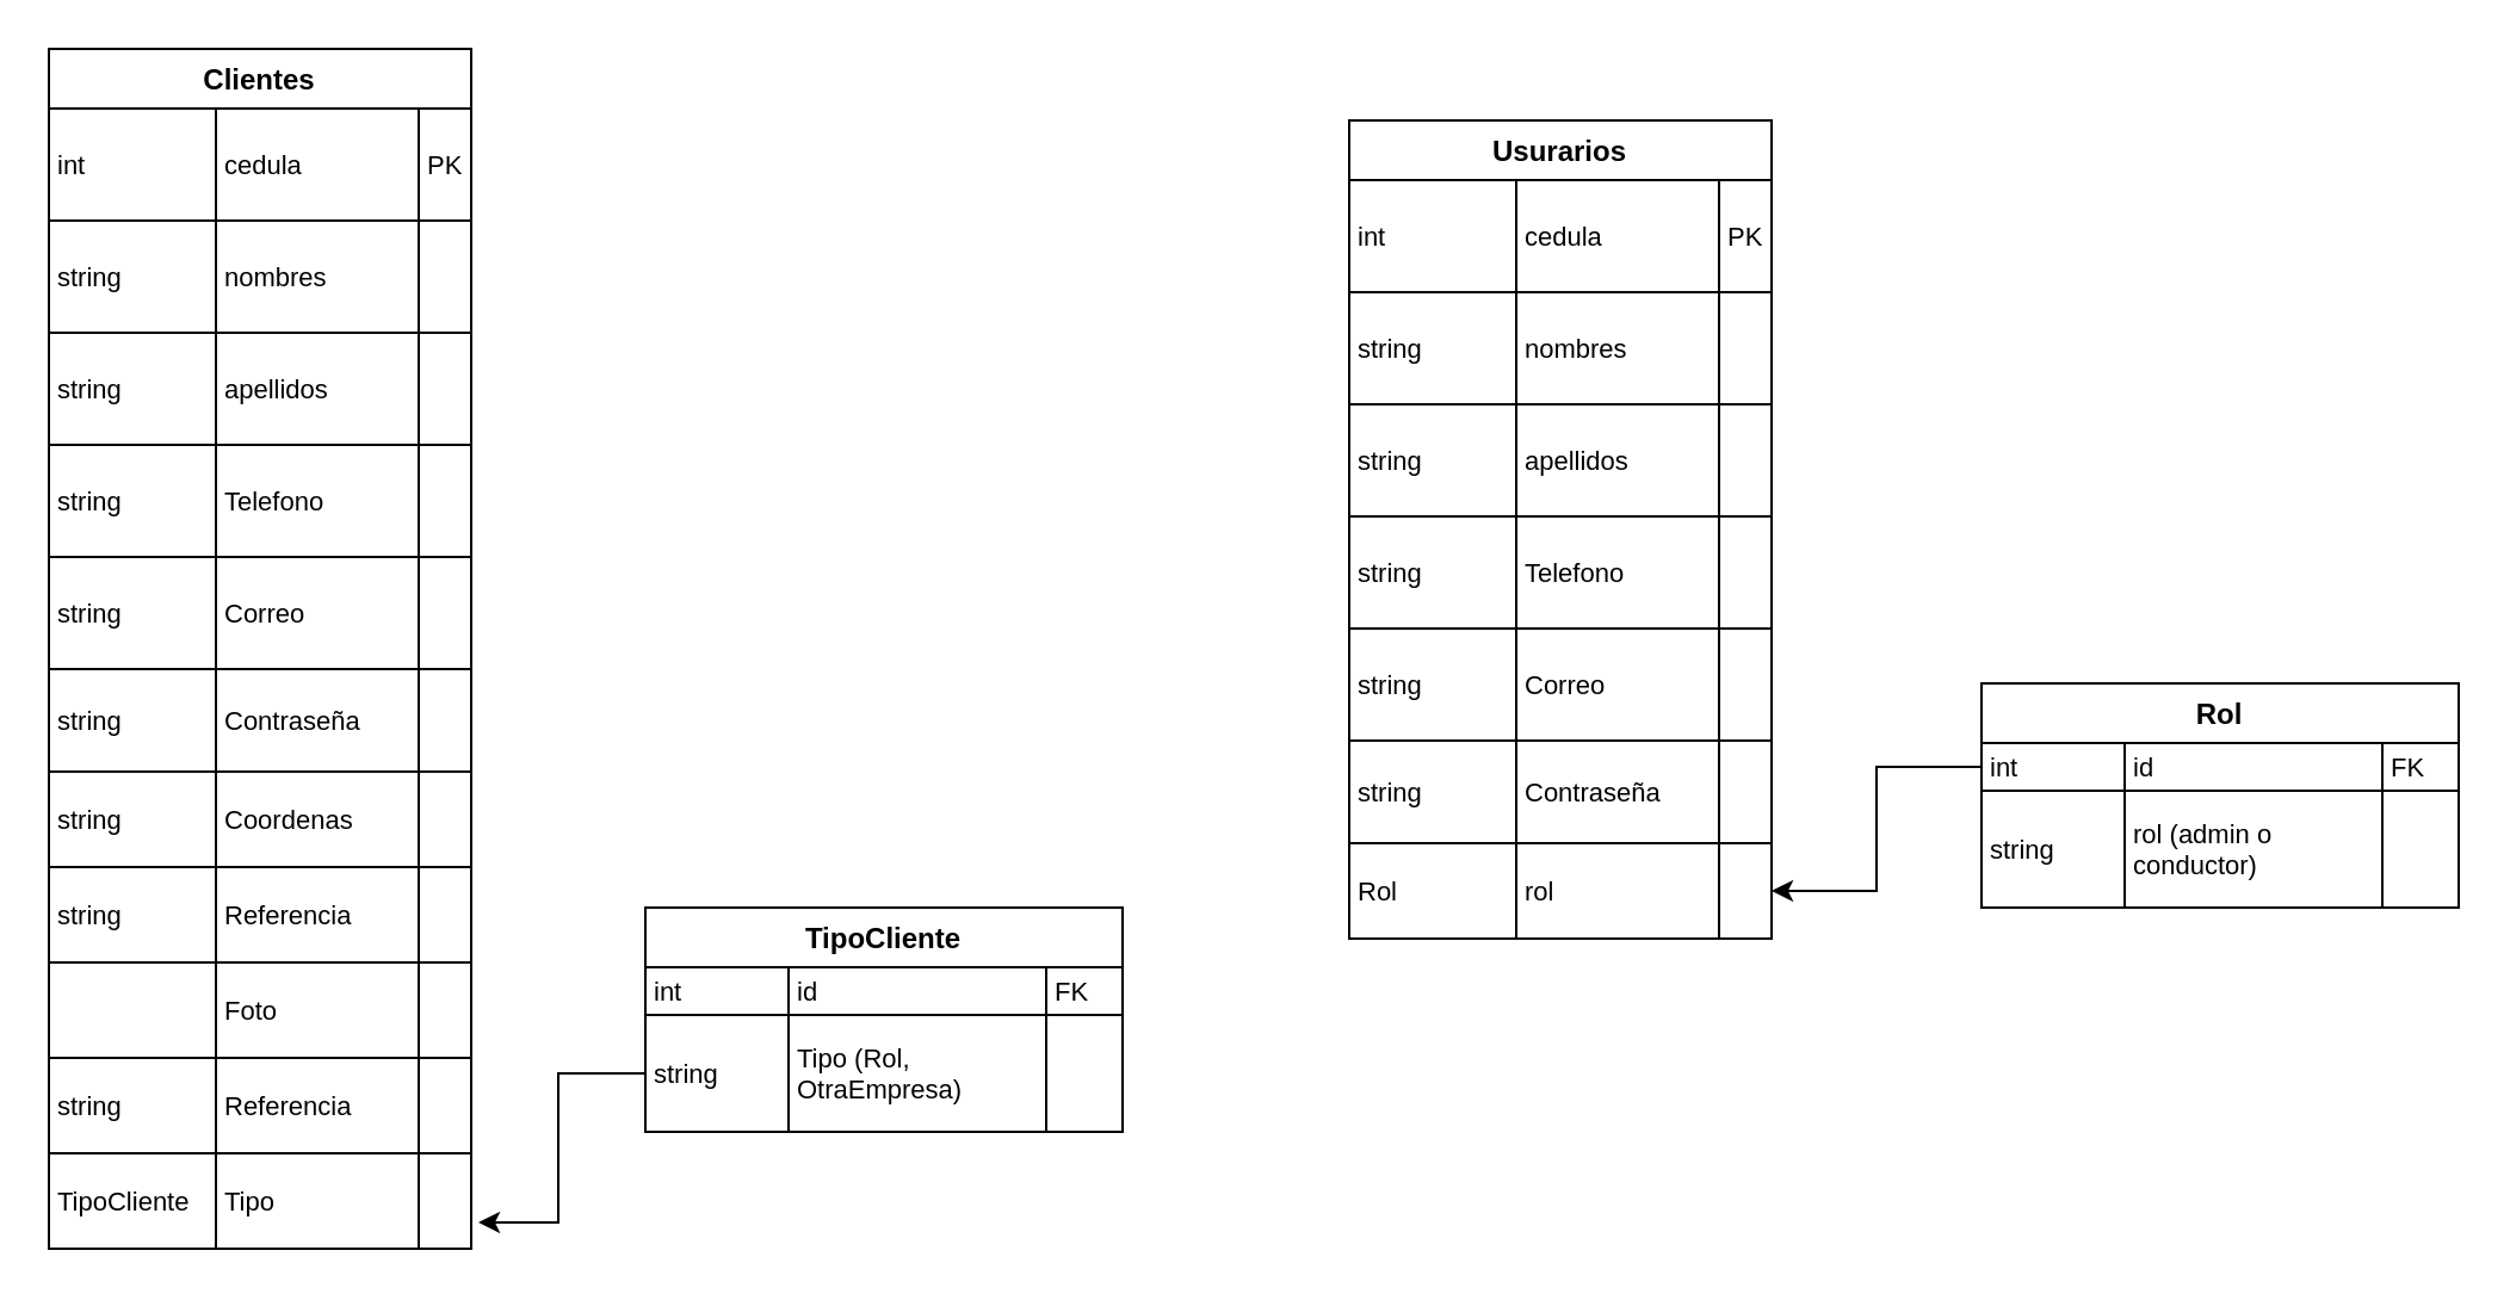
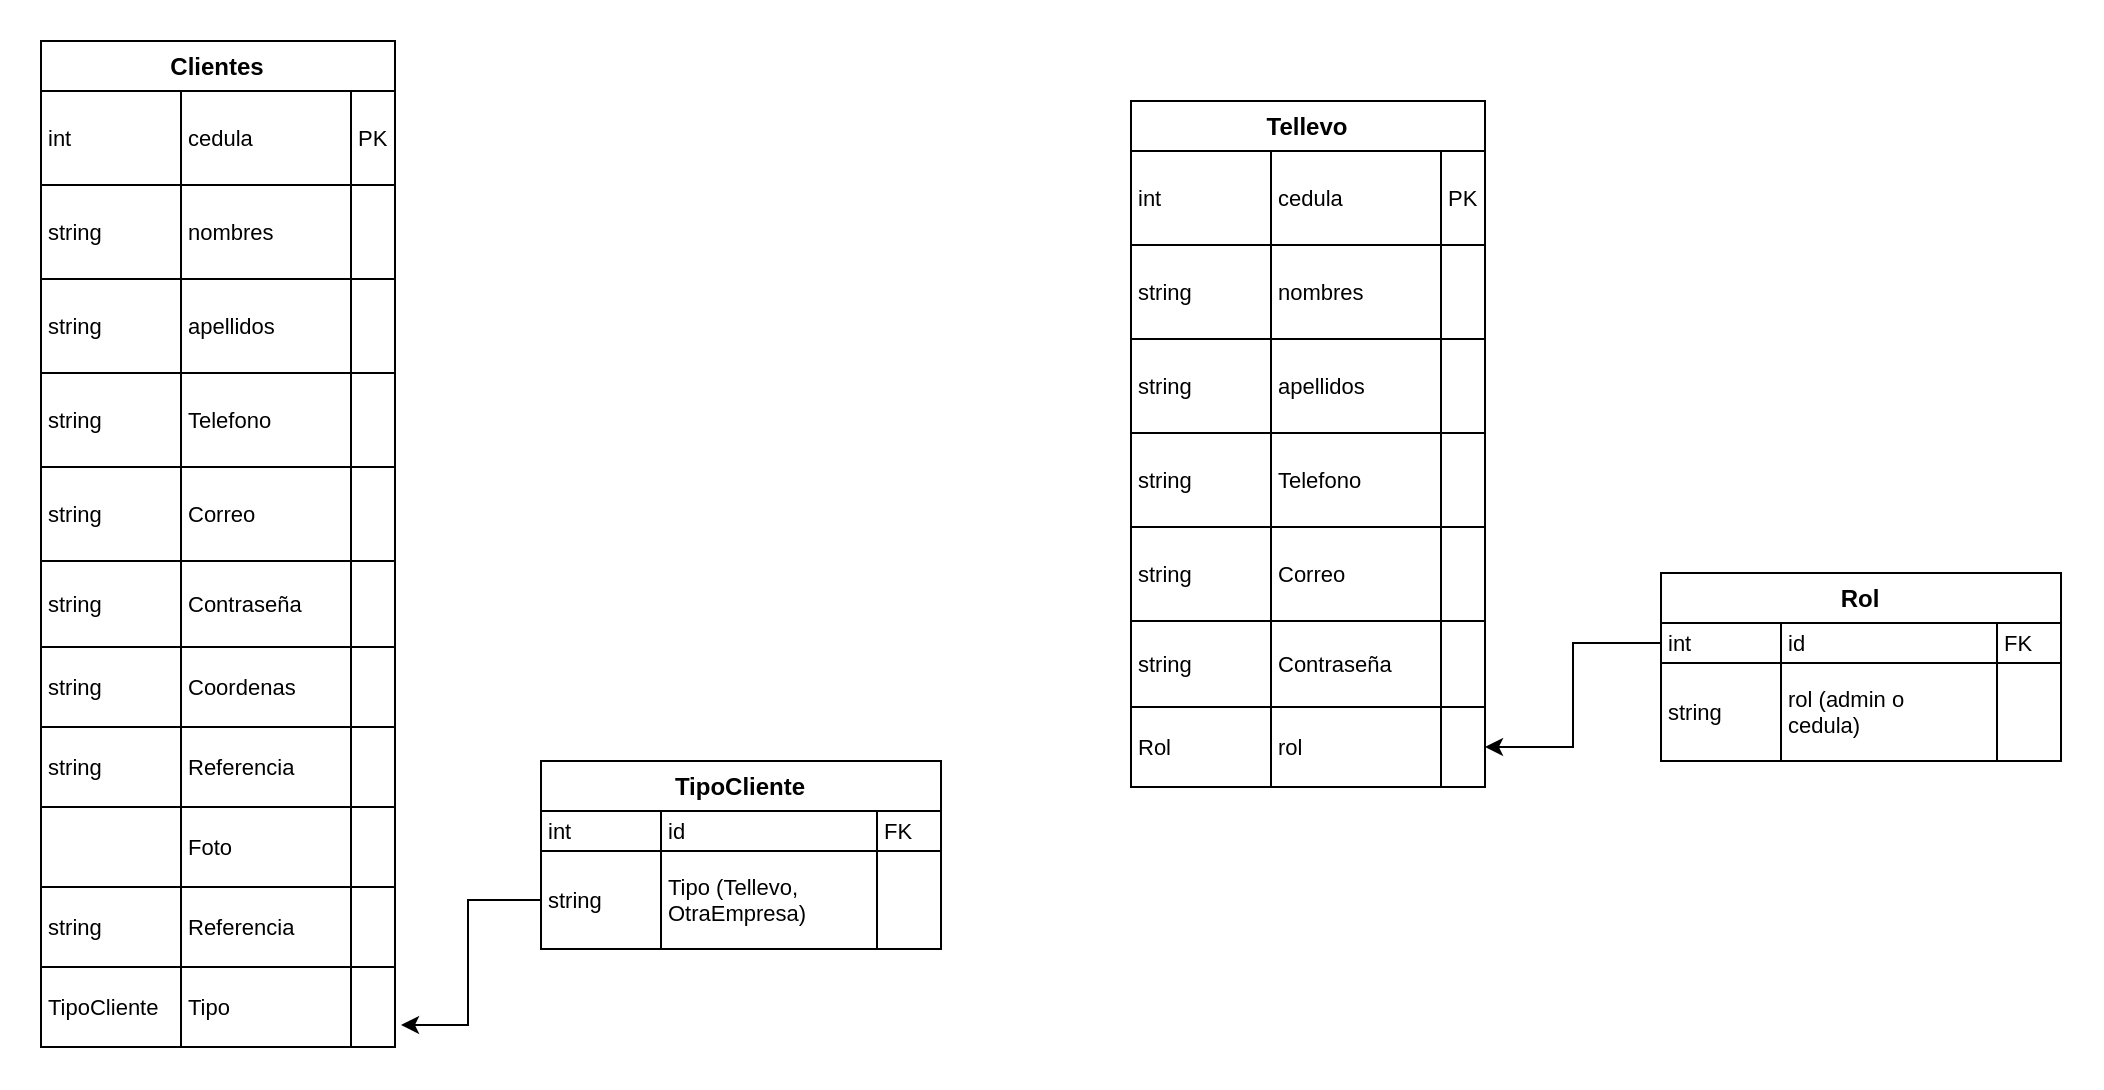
- <mxCell id="65" value="Usurarios" style="shape=table;startSize=25;container=1;collapsible=0;childLayout=tableLayout;fixedRows=1;rowLines=1;fontStyle=1;align=center;resizeLast=1;" parent="1" vertex="1"><mxGeometry x="565" y="50" width="177" height="343" as="geometry" /></mxCell>
+ <mxCell id="65" value="Tellevo" style="shape=table;startSize=25;container=1;collapsible=0;childLayout=tableLayout;fixedRows=1;rowLines=1;fontStyle=1;align=center;resizeLast=1;" parent="1" vertex="1"><mxGeometry x="565" y="50" width="177" height="343" as="geometry" /></mxCell>
- <mxCell id="18" value="rol (admin o &#10;conductor)" style="shape=partialRectangle;connectable=0;fillColor=none;top=0;left=0;bottom=0;right=0;align=left;spacingLeft=2;overflow=hidden;fontSize=11;" parent="16" vertex="1"><mxGeometry x="60" width="108" height="49" as="geometry"><mxRectangle width="108" height="49" as="alternateBounds" /></mxGeometry></mxCell>
+ <mxCell id="18" value="rol (admin o &#10;cedula)" style="shape=partialRectangle;connectable=0;fillColor=none;top=0;left=0;bottom=0;right=0;align=left;spacingLeft=2;overflow=hidden;fontSize=11;" parent="16" vertex="1"><mxGeometry x="60" width="108" height="49" as="geometry"><mxRectangle width="108" height="49" as="alternateBounds" /></mxGeometry></mxCell>
- <mxCell id="9" value="Tipo (Rol, &#10;OtraEmpresa)" style="shape=partialRectangle;connectable=0;fillColor=none;top=0;left=0;bottom=0;right=0;align=left;spacingLeft=2;overflow=hidden;fontSize=11;" parent="7" vertex="1"><mxGeometry x="60" width="108" height="49" as="geometry"><mxRectangle width="108" height="49" as="alternateBounds" /></mxGeometry></mxCell>
+ <mxCell id="9" value="Tipo (Tellevo, &#10;OtraEmpresa)" style="shape=partialRectangle;connectable=0;fillColor=none;top=0;left=0;bottom=0;right=0;align=left;spacingLeft=2;overflow=hidden;fontSize=11;" parent="7" vertex="1"><mxGeometry x="60" width="108" height="49" as="geometry"><mxRectangle width="108" height="49" as="alternateBounds" /></mxGeometry></mxCell>
